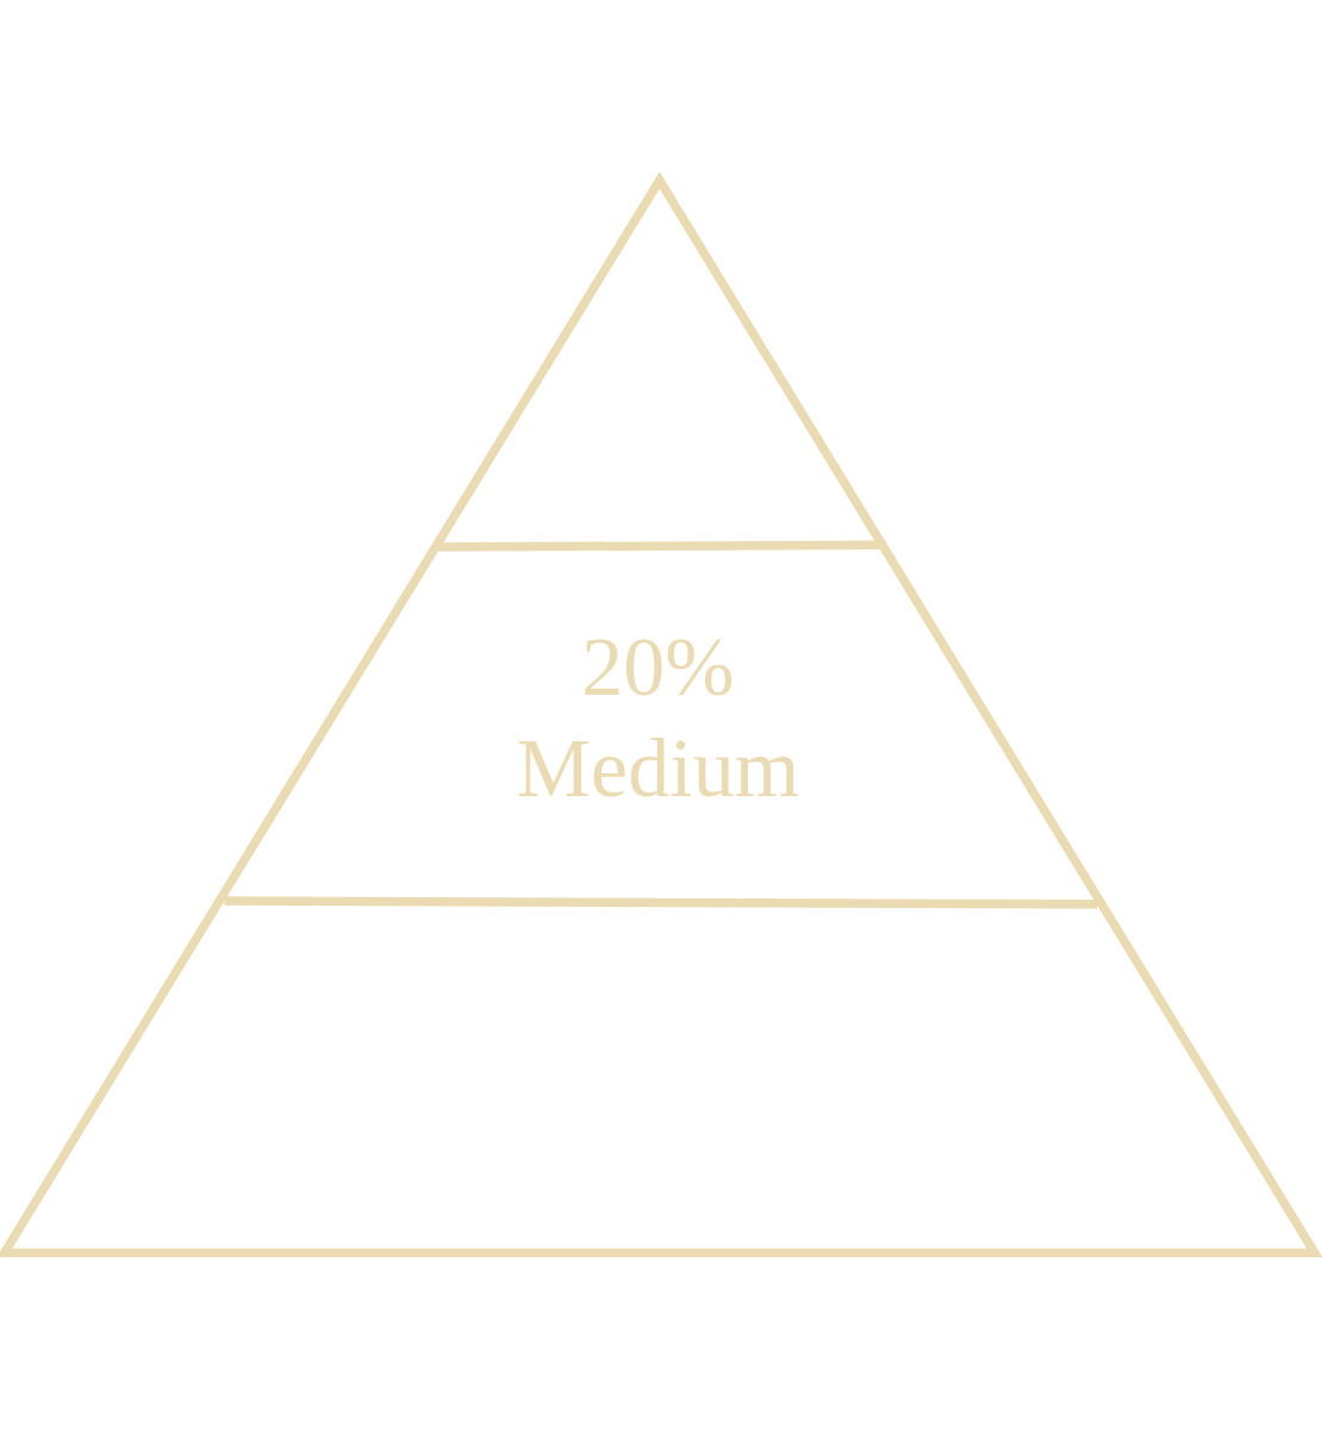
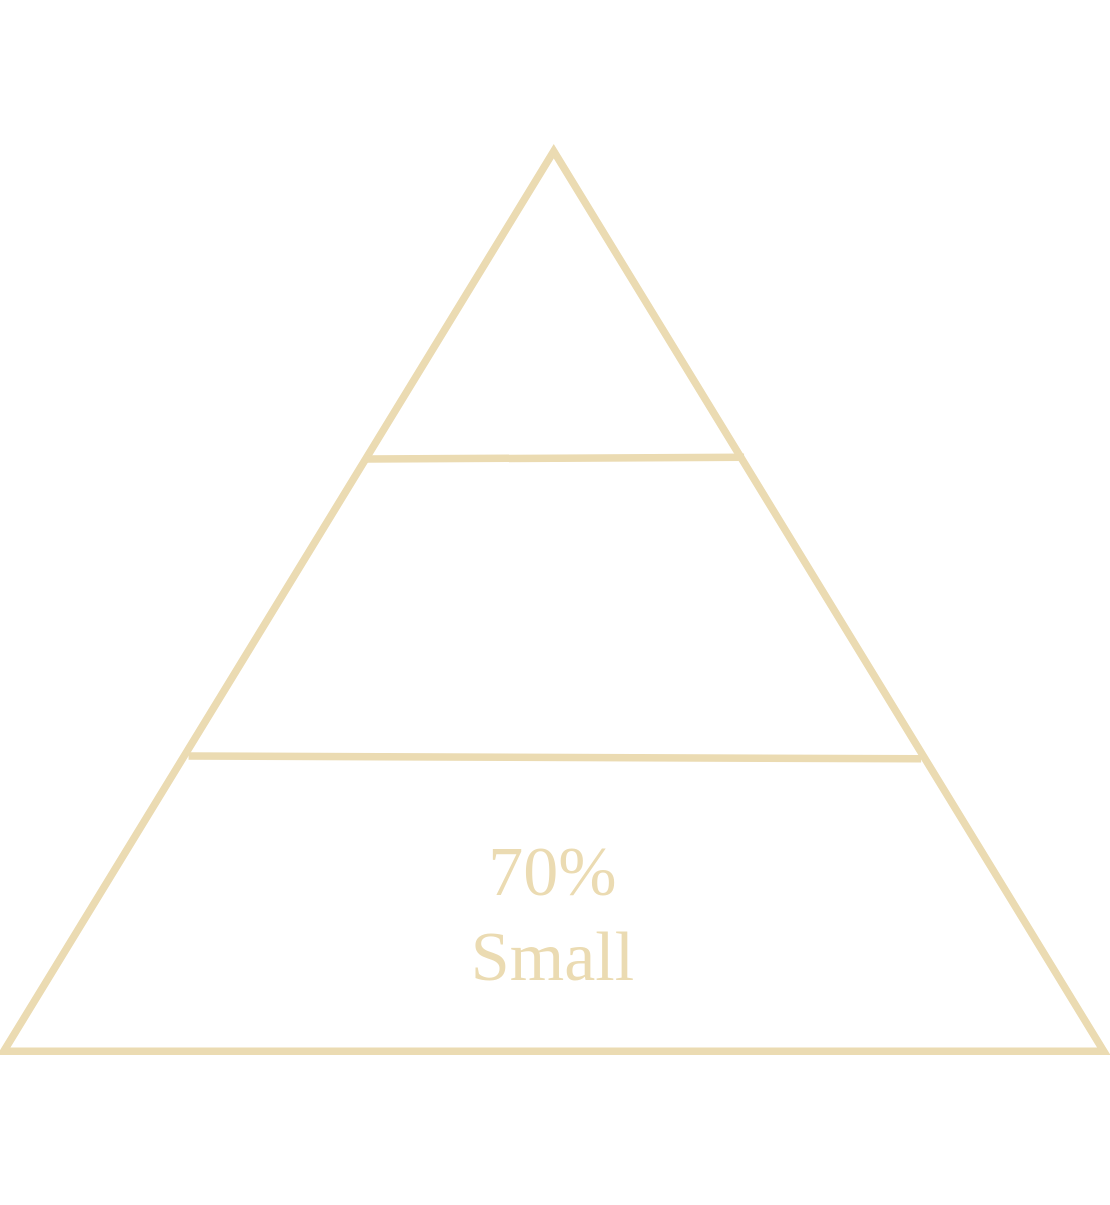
- <mxCell id="6" value="20%&lt;br&gt;Medium" style="text;fontSize=28;align=center;verticalAlign=middle;html=1;fontColor=#EBDBB2;whiteSpace=wrap;fontFamily=Work Sans;FType=g;" vertex="1" parent="1"><mxGeometry x="135" y="202.5" width="130" height="75" as="geometry" /></mxCell>
+ <mxCell id="5" value="70%&lt;br&gt;Small" style="text;fontSize=28;align=center;verticalAlign=middle;html=1;fontColor=#EBDBB2;whiteSpace=wrap;fontFamily=Work Sans;FType=g;" vertex="1" parent="1"><mxGeometry x="140" y="330" width="120" height="69" as="geometry" /></mxCell>
